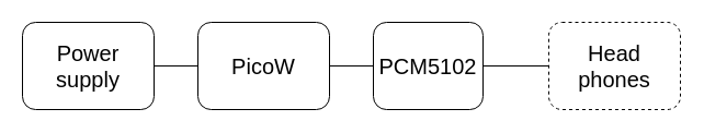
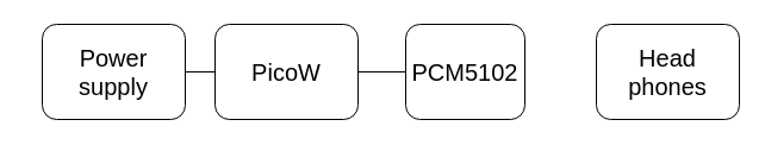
- <mxCell id="5" value="&lt;span style=&quot;font-size: 20px;&quot;&gt;Power&lt;br&gt;supply&lt;br&gt;&lt;/span&gt;" style="rounded=1;whiteSpace=wrap;html=1;" parent="1" vertex="1"><mxGeometry x="20" y="20" width="120" height="80" as="geometry" /></mxCell>
+ <mxCell id="5" value="&lt;span style=&quot;font-size: 20px;&quot;&gt;Power&lt;br&gt;supply&lt;br&gt;&lt;/span&gt;" style="rounded=1;whiteSpace=wrap;html=1;" parent="1" vertex="1"><mxGeometry x="35" y="20" width="120" height="80" as="geometry" /></mxCell>
- <mxCell id="8" value="" style="endArrow=none;html=1;fontSize=20;entryX=1;entryY=0.5;entryDx=0;entryDy=0;exitX=0;exitY=0.5;exitDx=0;exitDy=0;" parent="1" source="4" target="3" edge="1"><mxGeometry width="50" height="50" relative="1" as="geometry"><mxPoint x="320" y="150" as="sourcePoint" /><mxPoint x="370" y="100" as="targetPoint" /></mxGeometry></mxCell>
- <mxCell id="4" value="&lt;span style=&quot;font-size: 20px;&quot;&gt;Head&lt;br&gt;phones&lt;br&gt;&lt;/span&gt;" style="rounded=1;whiteSpace=wrap;html=1;dashed=1;" parent="1" vertex="1"><mxGeometry x="500" y="20" width="120" height="80" as="geometry" /></mxCell>
+ <mxCell id="4" value="&lt;span style=&quot;font-size: 20px;&quot;&gt;Head&lt;br&gt;phones&lt;br&gt;&lt;/span&gt;" style="rounded=1;whiteSpace=wrap;html=1;" parent="1" vertex="1"><mxGeometry x="500" y="20" width="120" height="80" as="geometry" /></mxCell>
